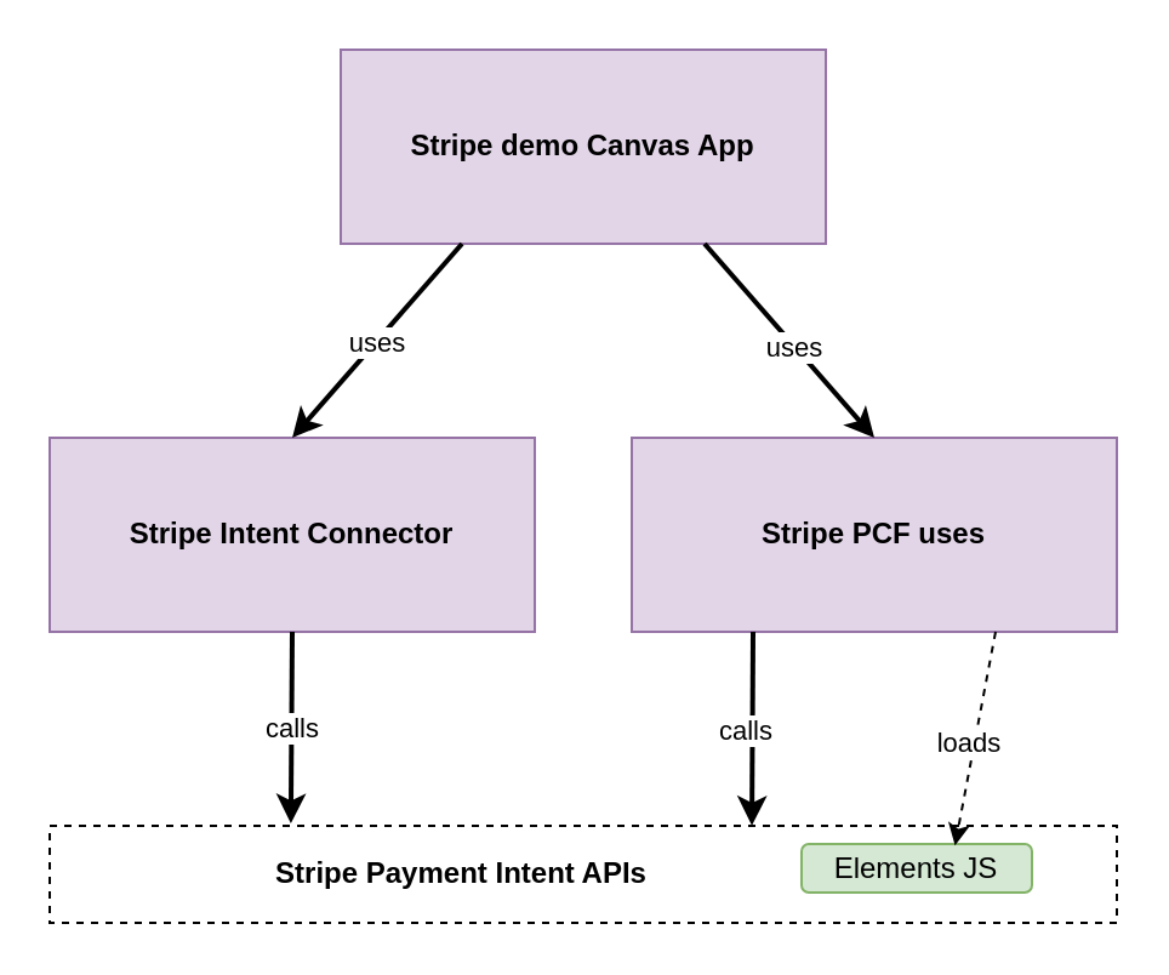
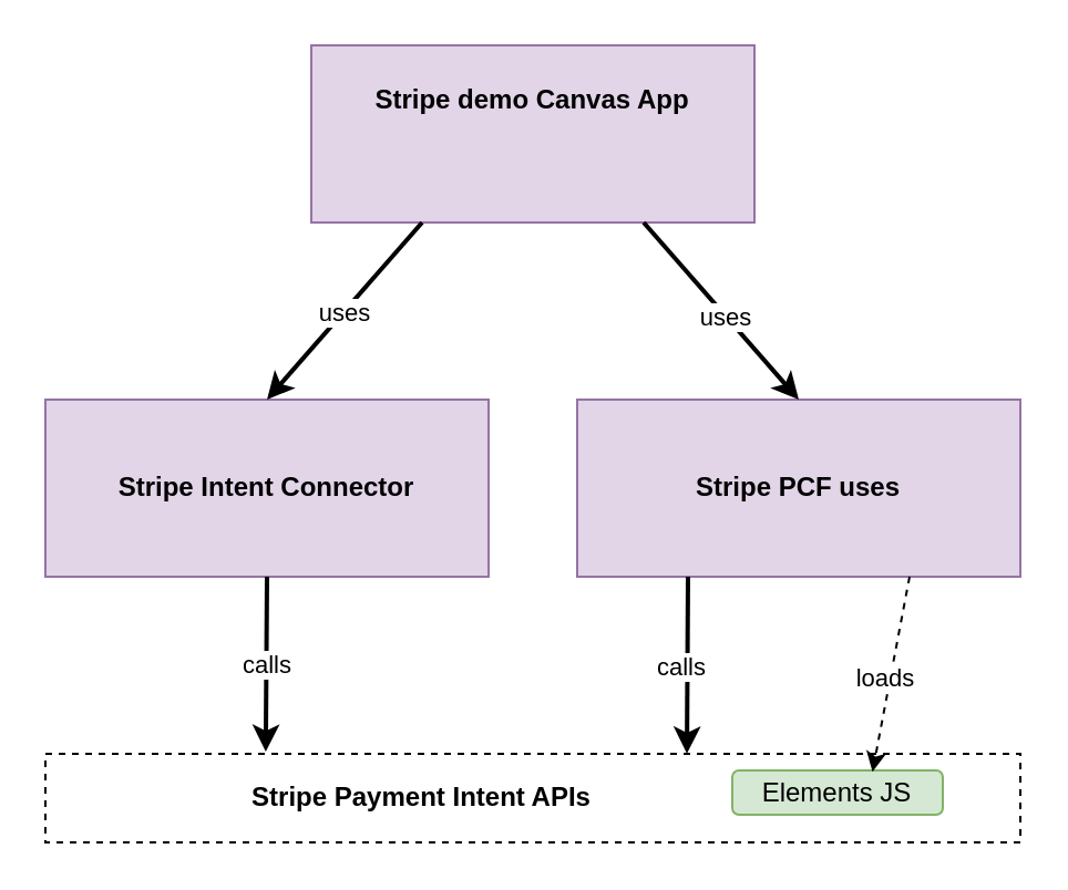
- <mxCell id="7" value="Stripe demo Canvas App" style="text;html=1;strokeColor=none;fillColor=none;align=center;verticalAlign=middle;whiteSpace=wrap;rounded=0;fontStyle=1" vertex="1" parent="1"><mxGeometry x="165" y="45" width="150" height="30" as="geometry" /></mxCell>
+ <mxCell id="7" value="Stripe demo Canvas App" style="text;html=1;strokeColor=none;fillColor=none;align=center;verticalAlign=middle;whiteSpace=wrap;rounded=0;fontStyle=1" vertex="1" parent="1"><mxGeometry x="165" y="30" width="150" height="30" as="geometry" /></mxCell>
